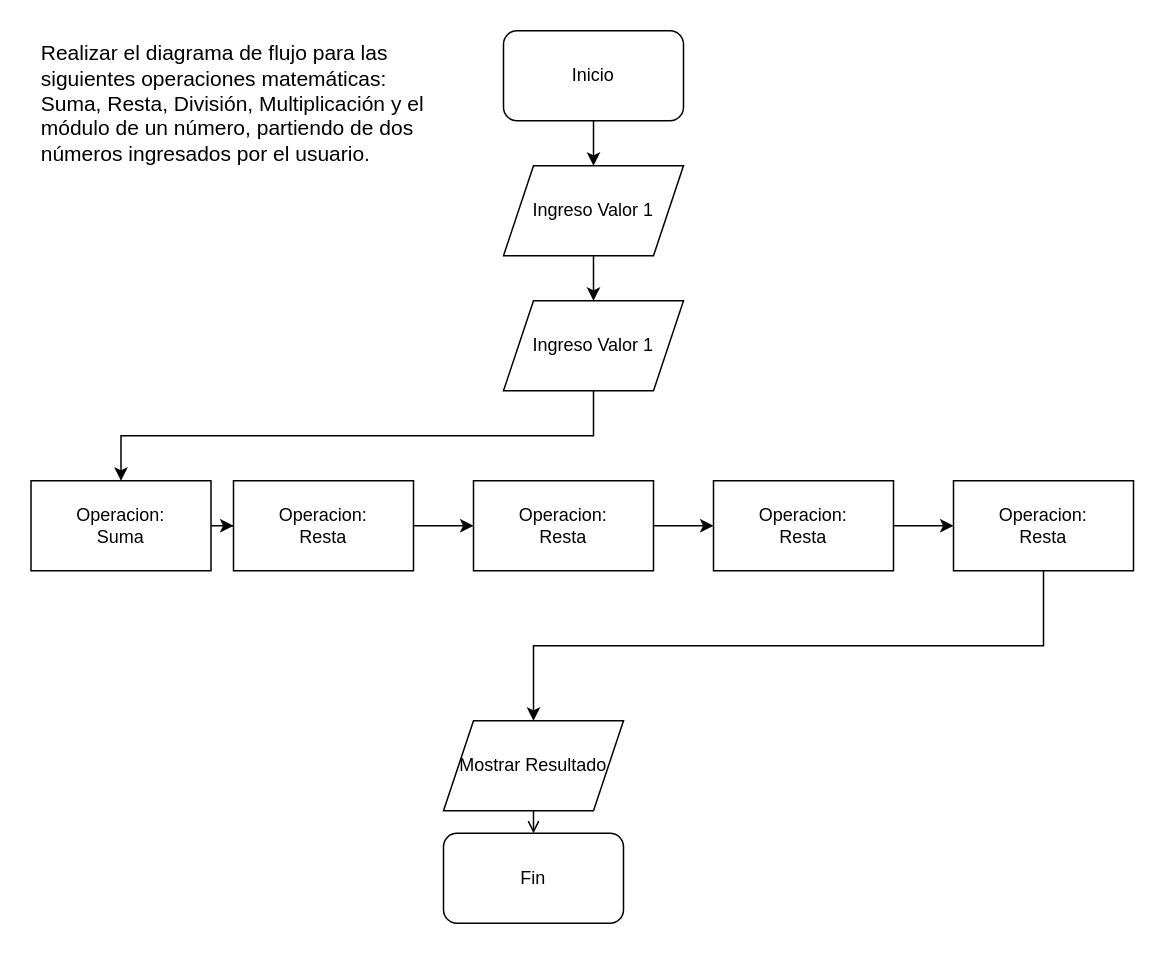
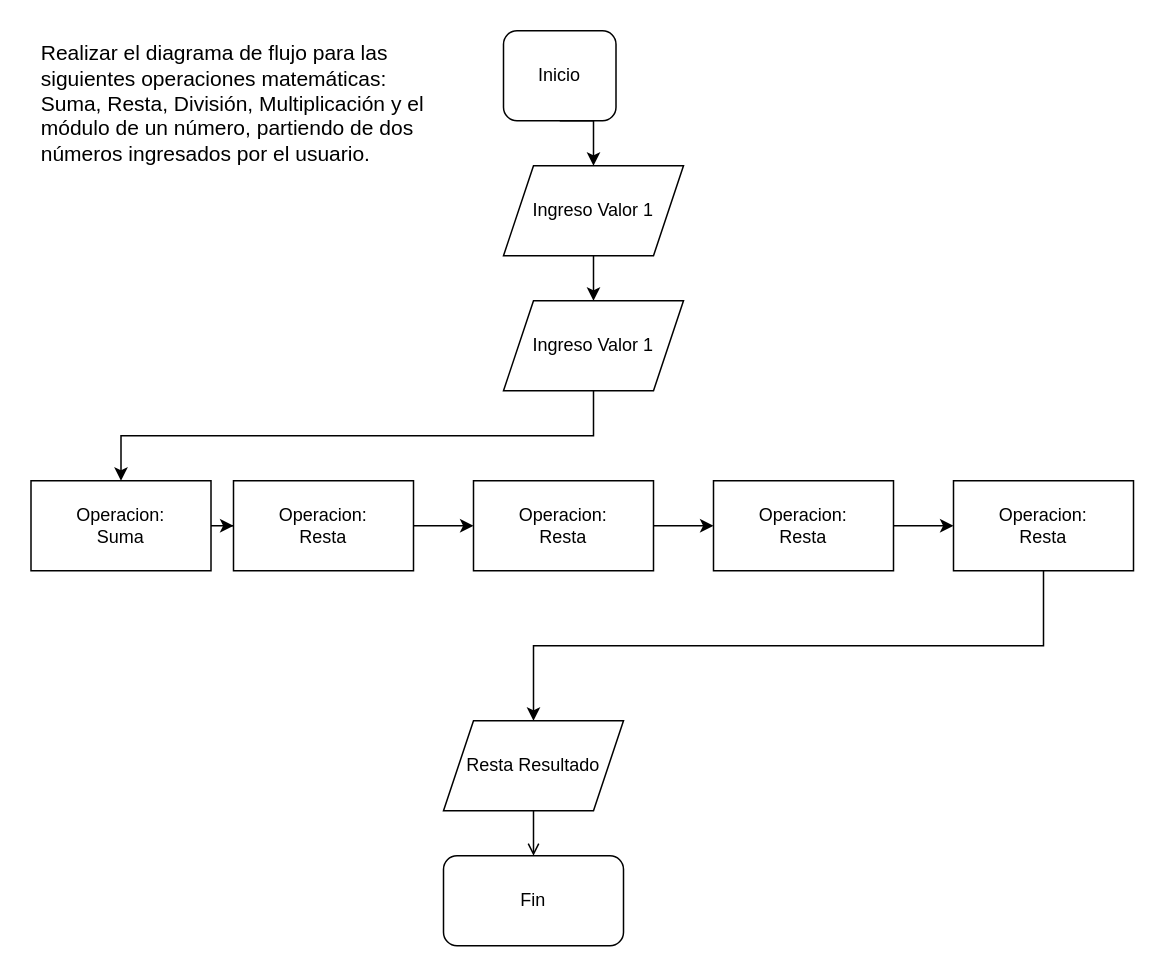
- <mxCell id="3" value="Inicio" style="rounded=1;whiteSpace=wrap;html=1;" vertex="1" parent="1"><mxGeometry x="335" y="20" width="120" height="60" as="geometry" /></mxCell>
+ <mxCell id="3" value="Inicio" style="rounded=1;whiteSpace=wrap;html=1;" vertex="1" parent="1"><mxGeometry x="335" y="20" width="75" height="60" as="geometry" /></mxCell>
- <mxCell id="11" value="Mostrar Resultado" style="shape=parallelogram;perimeter=parallelogramPerimeter;whiteSpace=wrap;html=1;fixedSize=1;" vertex="1" parent="1"><mxGeometry x="295" y="480" width="120" height="60" as="geometry" /></mxCell>
+ <mxCell id="11" value="Resta Resultado" style="shape=parallelogram;perimeter=parallelogramPerimeter;whiteSpace=wrap;html=1;fixedSize=1;" vertex="1" parent="1"><mxGeometry x="295" y="480" width="120" height="60" as="geometry" /></mxCell>
- <mxCell id="12" value="&lt;div&gt;Fin&lt;/div&gt;" style="rounded=1;whiteSpace=wrap;html=1;" vertex="1" parent="1"><mxGeometry x="295" y="555" width="120" height="60" as="geometry" /></mxCell>
+ <mxCell id="12" value="&lt;div&gt;Fin&lt;/div&gt;" style="rounded=1;whiteSpace=wrap;html=1;" vertex="1" parent="1"><mxGeometry x="295" y="570" width="120" height="60" as="geometry" /></mxCell>
